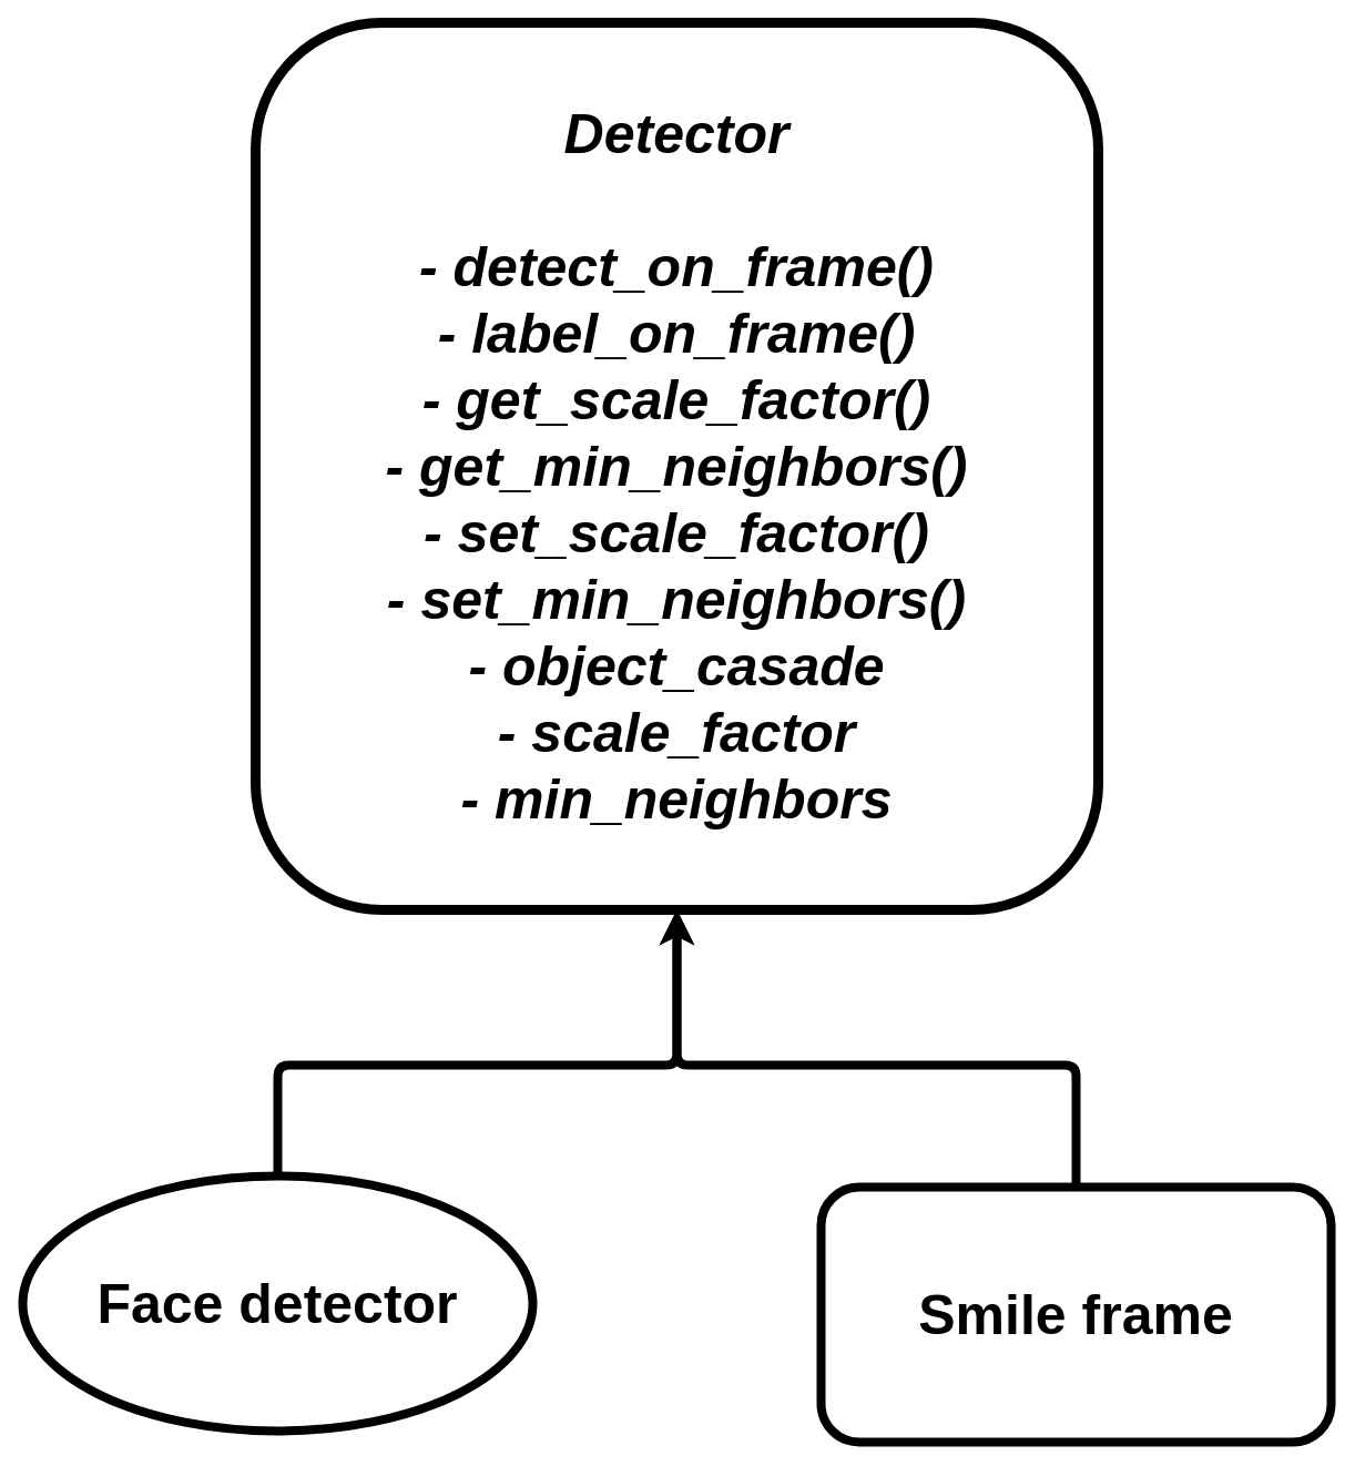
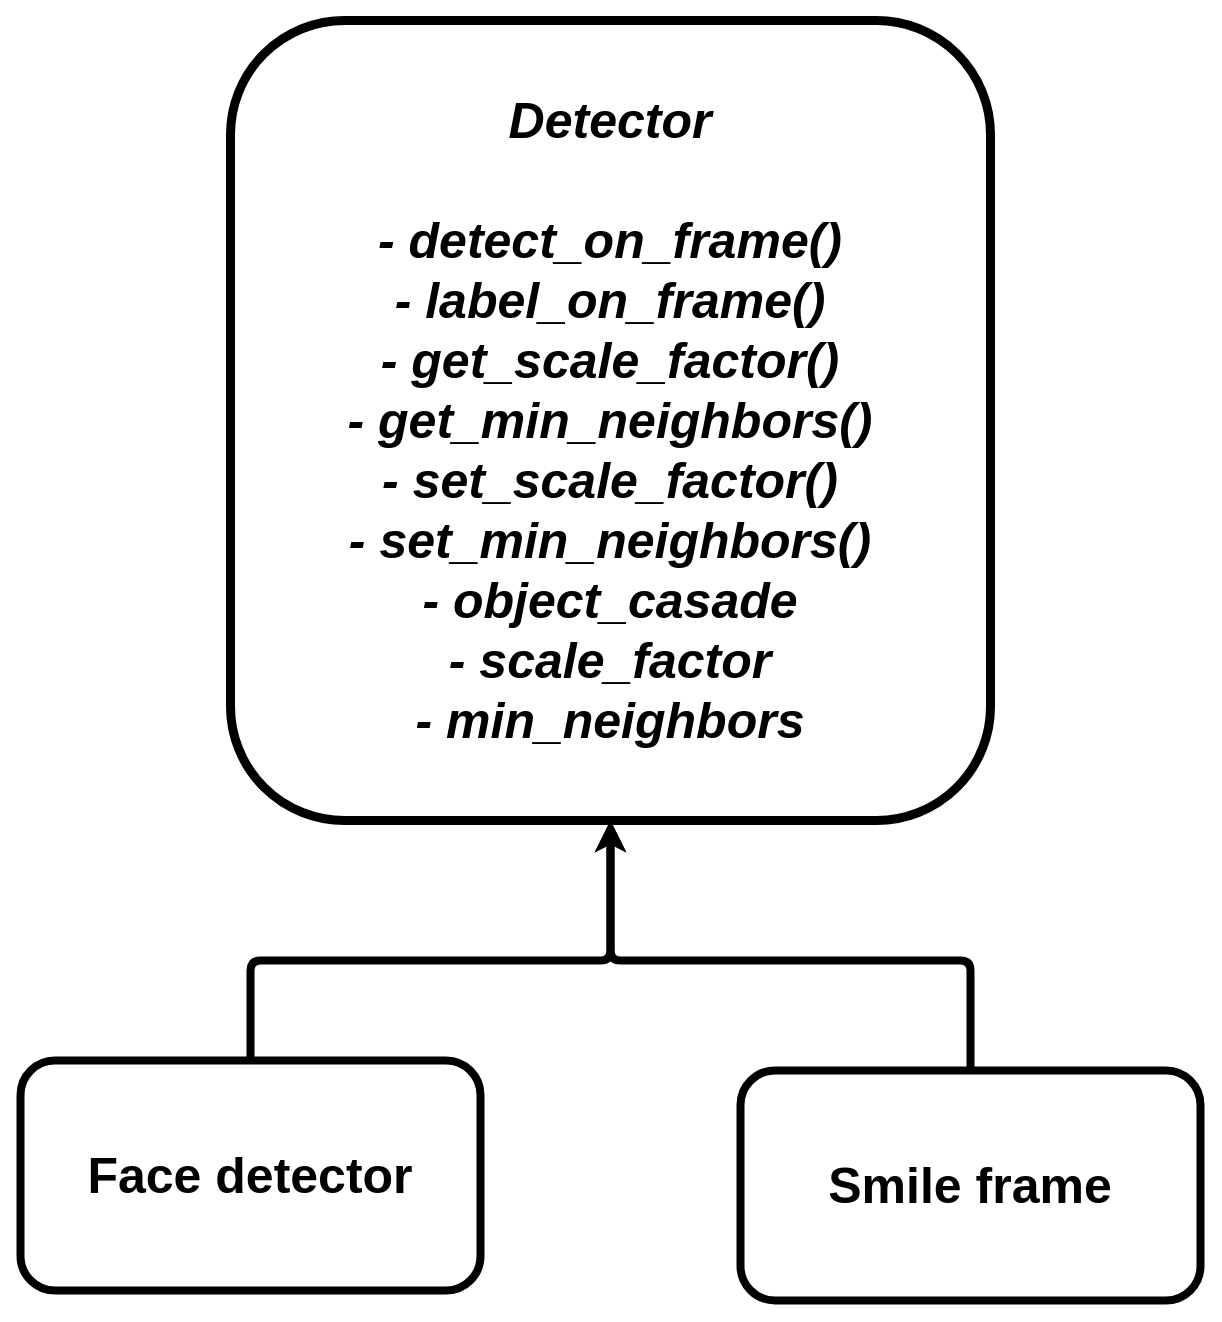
- <mxCell id="3" value="&lt;font style=&quot;font-size: 50px&quot;&gt;&lt;b&gt;Face detector&lt;/b&gt;&lt;br&gt;&lt;/font&gt;" style="ellipse;whiteSpace=wrap;html=1;strokeWidth=8;" vertex="1" parent="1"><mxGeometry x="20" y="1060" width="460" height="230" as="geometry" /></mxCell>
+ <mxCell id="3" value="&lt;font style=&quot;font-size: 50px&quot;&gt;&lt;b&gt;Face detector&lt;/b&gt;&lt;br&gt;&lt;/font&gt;" style="rounded=1;whiteSpace=wrap;html=1;strokeWidth=8;" vertex="1" parent="1"><mxGeometry x="20" y="1060" width="460" height="230" as="geometry" /></mxCell>
